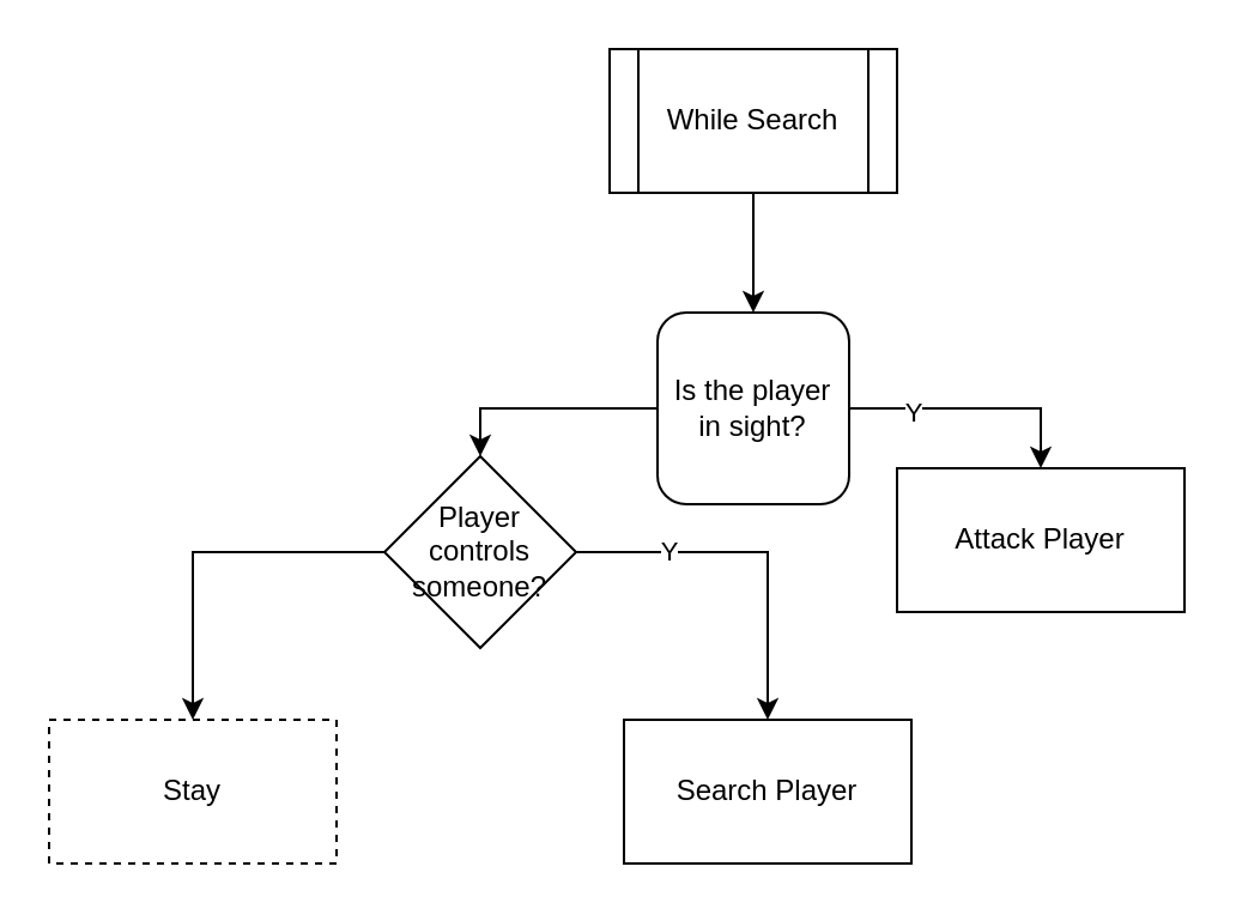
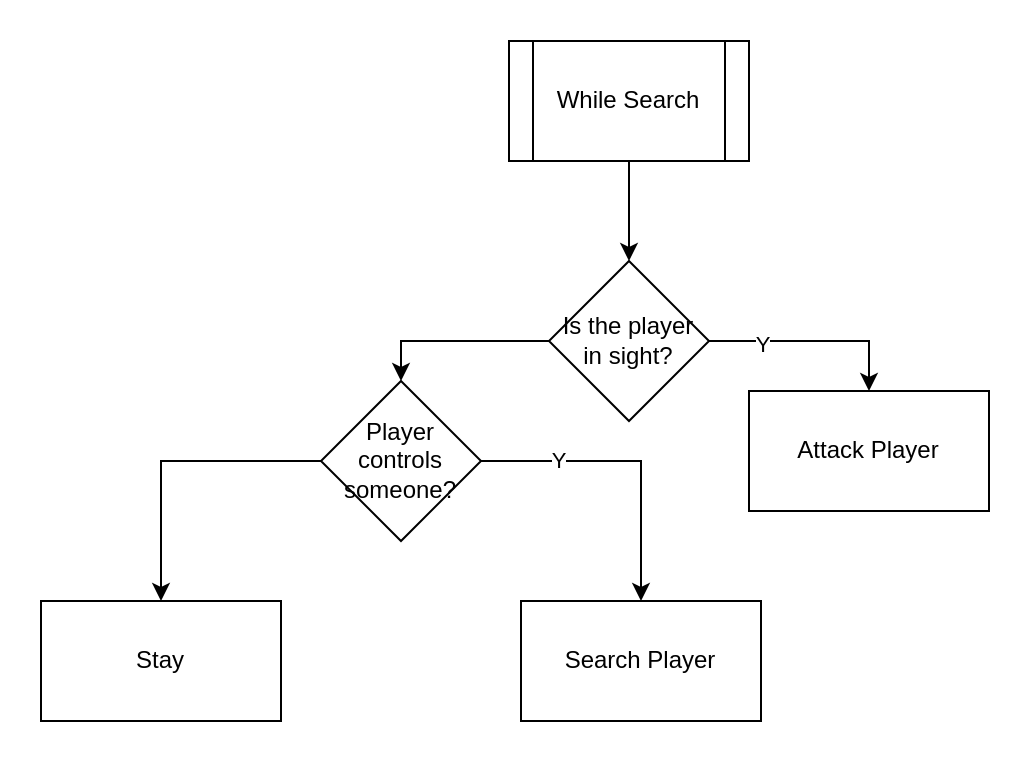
- <mxCell id="7" value="Is the player in sight?" style="whiteSpace=wrap;html=1;rounded=1;" vertex="1" parent="1"><mxGeometry x="274" y="130" width="80" height="80" as="geometry" /></mxCell>
+ <mxCell id="7" value="Is the player in sight?" style="rhombus;whiteSpace=wrap;html=1;" vertex="1" parent="1"><mxGeometry x="274" y="130" width="80" height="80" as="geometry" /></mxCell>
- <mxCell id="14" value="Stay" style="rounded=0;whiteSpace=wrap;html=1;dashed=1;" vertex="1" parent="1"><mxGeometry x="20" y="300" width="120" height="60" as="geometry" /></mxCell>
+ <mxCell id="14" value="Stay" style="rounded=0;whiteSpace=wrap;html=1;" vertex="1" parent="1"><mxGeometry x="20" y="300" width="120" height="60" as="geometry" /></mxCell>
